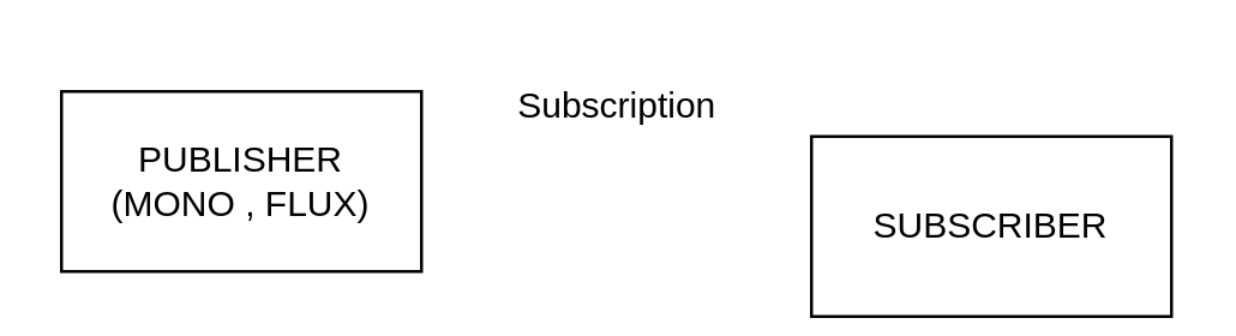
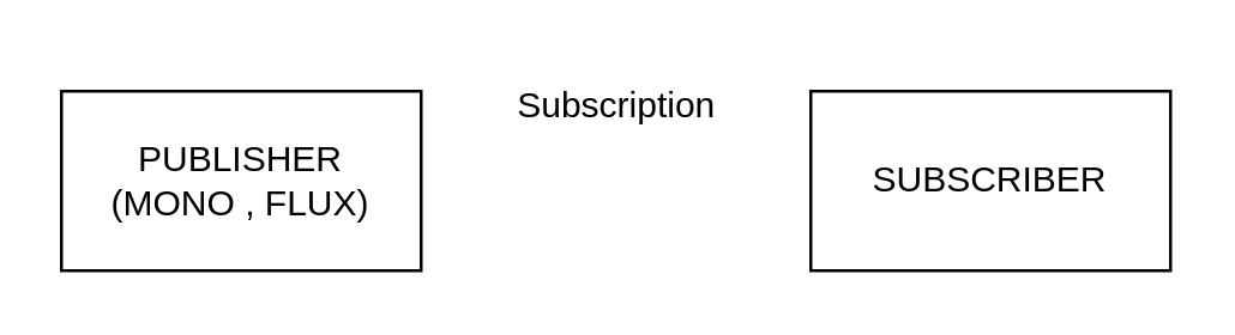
- <mxCell id="3" value="SUBSCRIBER" style="rounded=0;whiteSpace=wrap;html=1;" vertex="1" parent="1"><mxGeometry x="270" y="45" width="120" height="60" as="geometry" /></mxCell>
+ <mxCell id="3" value="SUBSCRIBER" style="rounded=0;whiteSpace=wrap;html=1;" vertex="1" parent="1"><mxGeometry x="270" y="30" width="120" height="60" as="geometry" /></mxCell>
